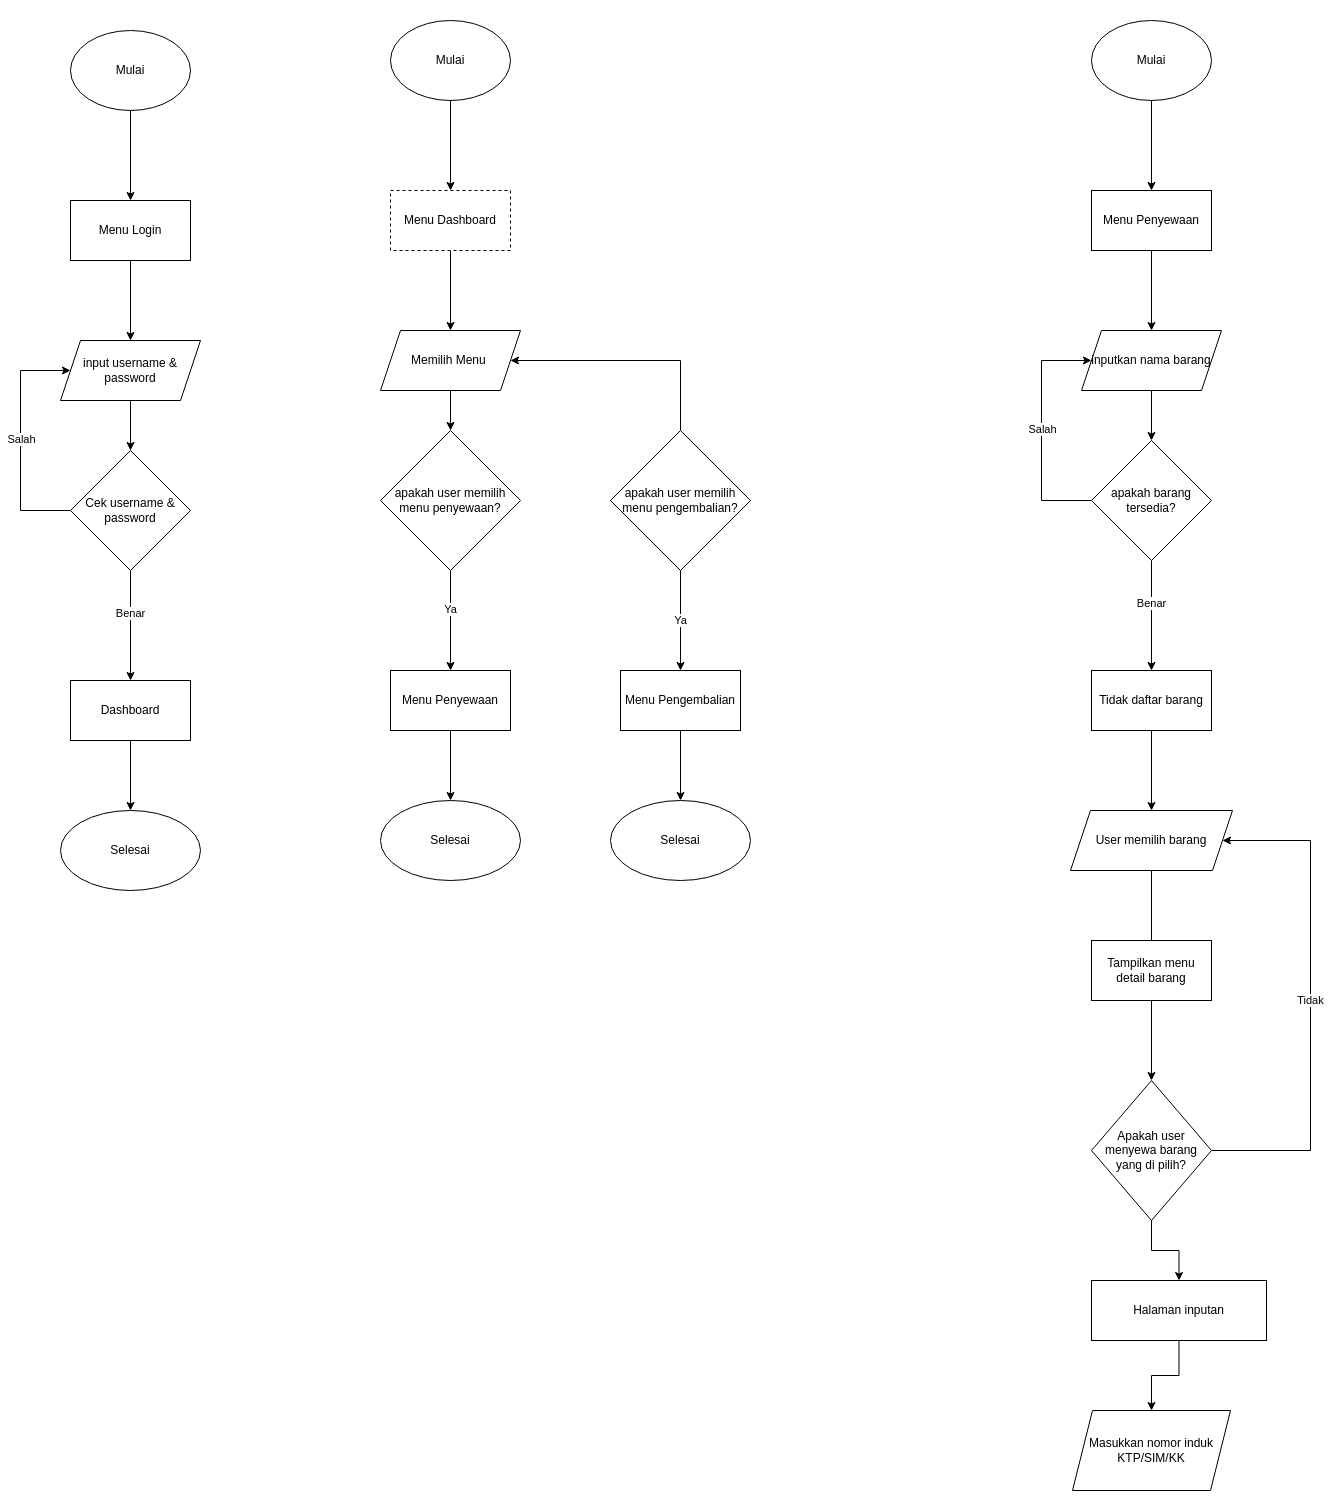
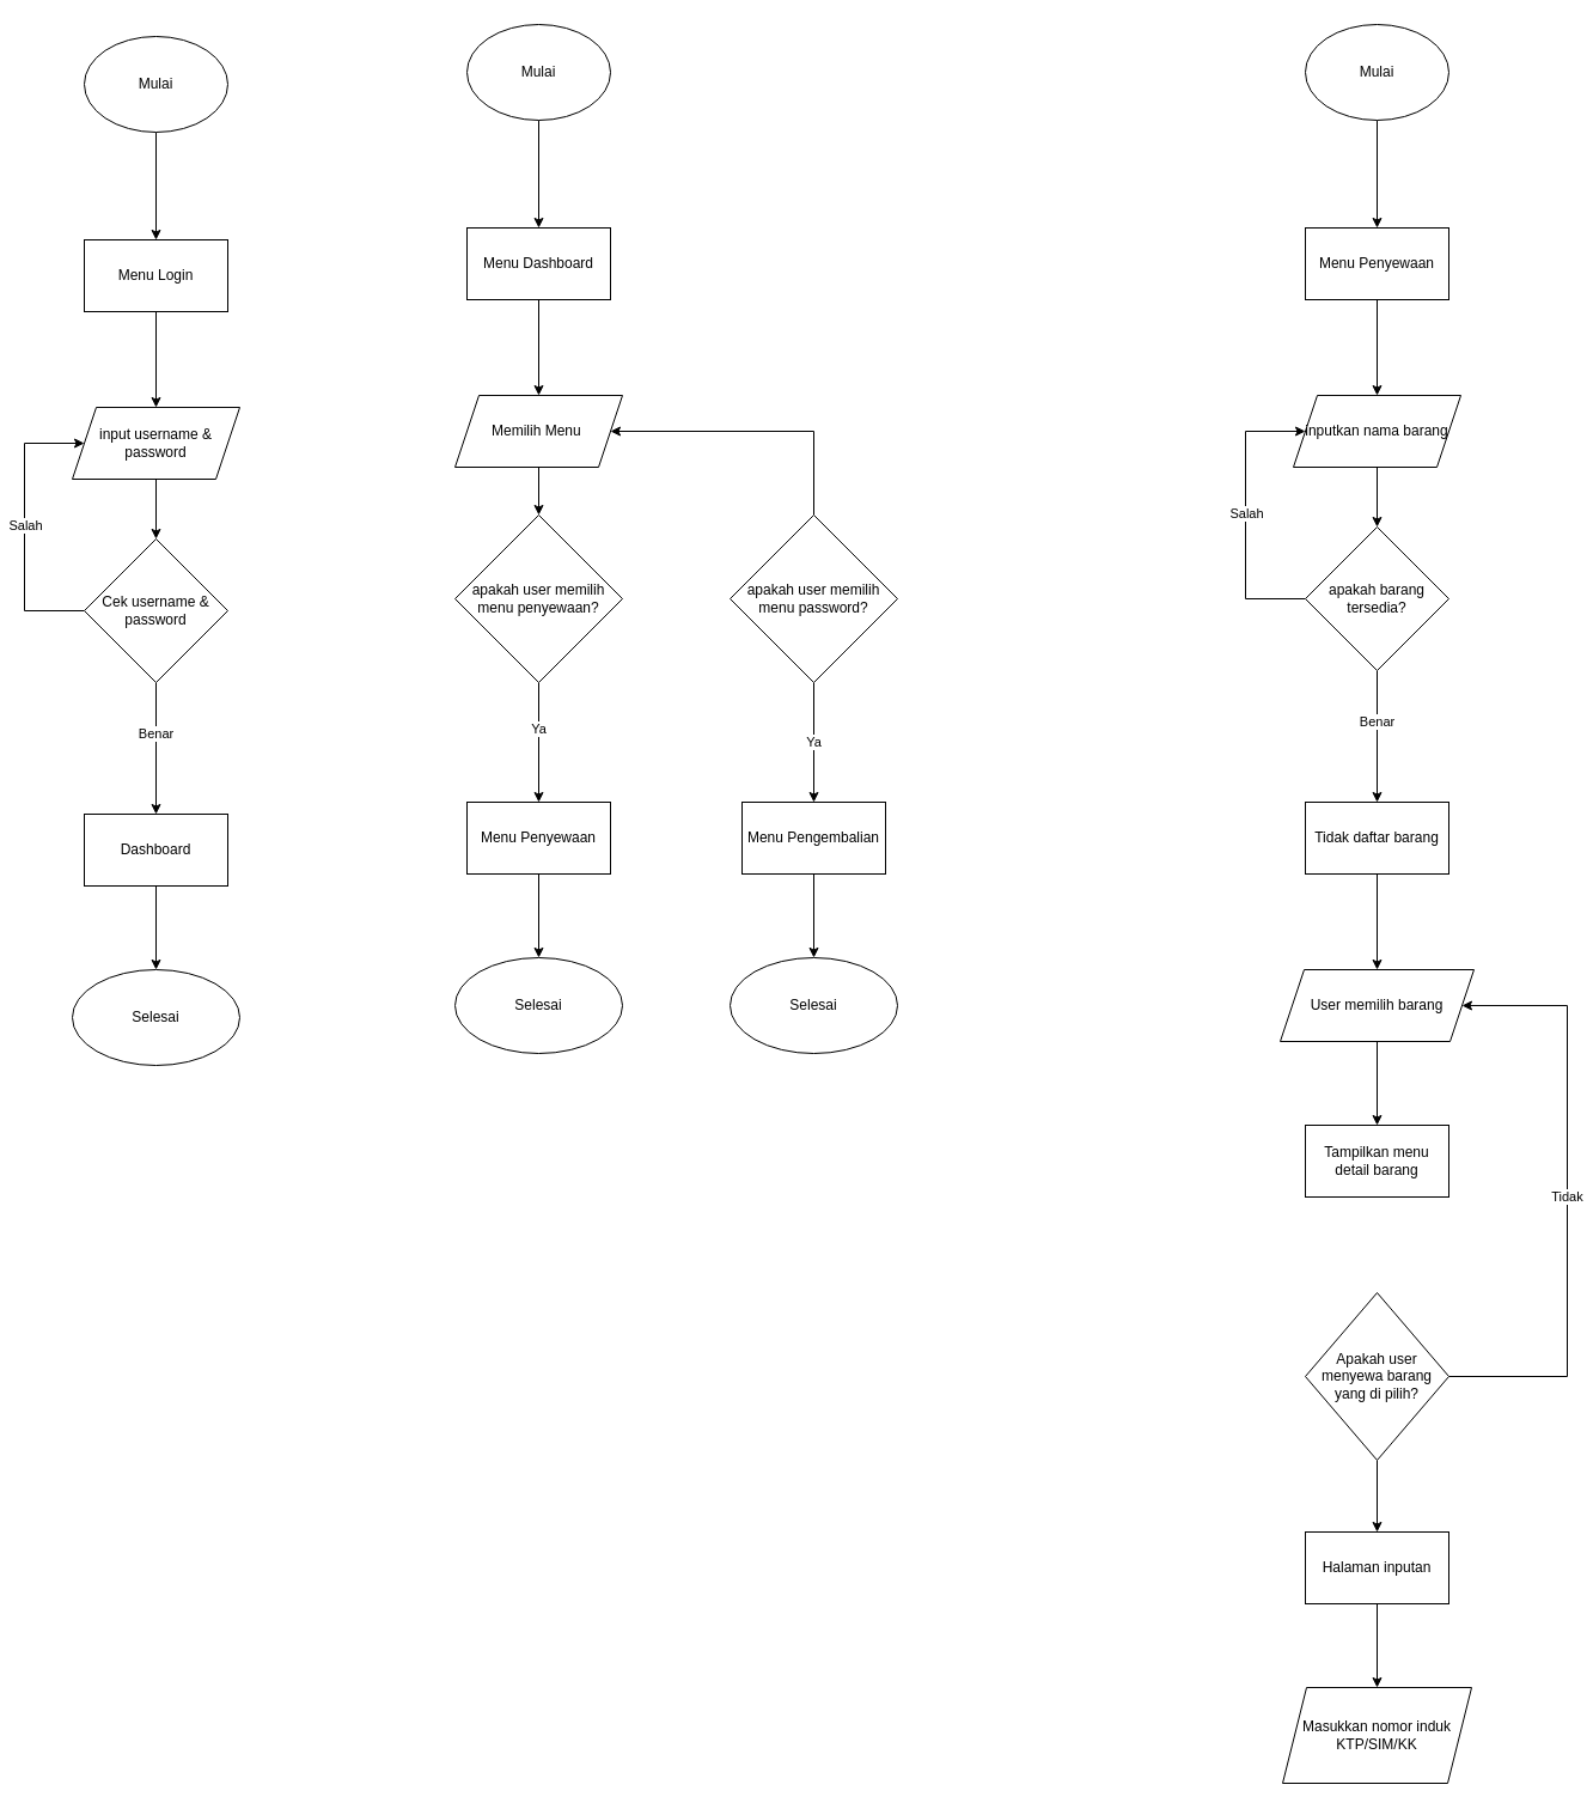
- <mxCell id="19" value="Menu Dashboard" style="whiteSpace=wrap;html=1;dashed=1;" vertex="1" parent="1"><mxGeometry x="390" y="190" width="120" height="60" as="geometry" /></mxCell>
+ <mxCell id="19" value="Menu Dashboard" style="whiteSpace=wrap;html=1;" vertex="1" parent="1"><mxGeometry x="390" y="190" width="120" height="60" as="geometry" /></mxCell>
- <mxCell id="32" value="apakah user memilih menu pengembalian?" style="rhombus;whiteSpace=wrap;html=1;" vertex="1" parent="1"><mxGeometry x="610" y="430" width="140" height="140" as="geometry" /></mxCell>
+ <mxCell id="32" value="apakah user memilih menu password?" style="rhombus;whiteSpace=wrap;html=1;" vertex="1" parent="1"><mxGeometry x="610" y="430" width="140" height="140" as="geometry" /></mxCell>
- <mxCell id="47" style="edgeStyle=orthogonalEdgeStyle;rounded=0;orthogonalLoop=1;jettySize=auto;html=1;exitX=0.5;exitY=1;exitDx=0;exitDy=0;entryX=0.5;entryY=0;entryDx=0;entryDy=0;endArrow=none;" edge="1" parent="1" source="48" target="53"><mxGeometry relative="1" as="geometry" /></mxCell>
+ <mxCell id="47" style="edgeStyle=orthogonalEdgeStyle;rounded=0;orthogonalLoop=1;jettySize=auto;html=1;exitX=0.5;exitY=1;exitDx=0;exitDy=0;entryX=0.5;entryY=0;entryDx=0;entryDy=0;" edge="1" parent="1" source="48" target="53"><mxGeometry relative="1" as="geometry" /></mxCell>
- <mxCell id="52" style="edgeStyle=orthogonalEdgeStyle;rounded=0;orthogonalLoop=1;jettySize=auto;html=1;exitX=0.5;exitY=1;exitDx=0;exitDy=0;entryX=0.5;entryY=0;entryDx=0;entryDy=0;" edge="1" parent="1" source="53" target="51"><mxGeometry relative="1" as="geometry" /></mxCell>
- <mxCell id="55" value="Halaman inputan" style="whiteSpace=wrap;html=1;" vertex="1" parent="1"><mxGeometry x="1091" y="1280" width="175" height="60" as="geometry" /></mxCell>
+ <mxCell id="55" value="Halaman inputan" style="whiteSpace=wrap;html=1;" vertex="1" parent="1"><mxGeometry x="1091" y="1280" width="120" height="60" as="geometry" /></mxCell>
